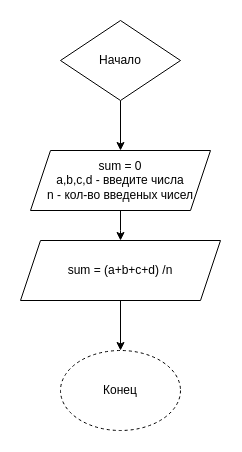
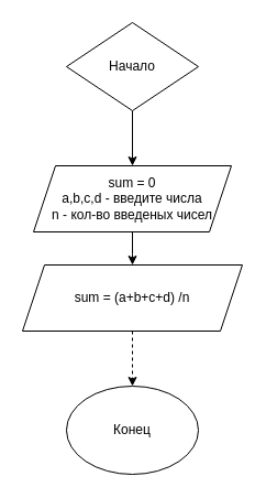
- <mxCell id="6" style="edgeStyle=orthogonalEdgeStyle;rounded=0;orthogonalLoop=1;jettySize=auto;html=1;" edge="1" parent="1" source="7" target="8"><mxGeometry relative="1" as="geometry"><mxPoint x="120" y="380" as="targetPoint" /></mxGeometry></mxCell>
+ <mxCell id="6" style="edgeStyle=orthogonalEdgeStyle;rounded=0;orthogonalLoop=1;jettySize=auto;html=1;dashed=1;" edge="1" parent="1" source="7" target="8"><mxGeometry relative="1" as="geometry"><mxPoint x="120" y="380" as="targetPoint" /></mxGeometry></mxCell>
- <mxCell id="8" value="Конец" style="ellipse;whiteSpace=wrap;html=1;dashed=1;" vertex="1" parent="1"><mxGeometry x="60" y="350" width="120" height="80" as="geometry" /></mxCell>
+ <mxCell id="8" value="Конец" style="ellipse;whiteSpace=wrap;html=1;" vertex="1" parent="1"><mxGeometry x="60" y="350" width="120" height="80" as="geometry" /></mxCell>
